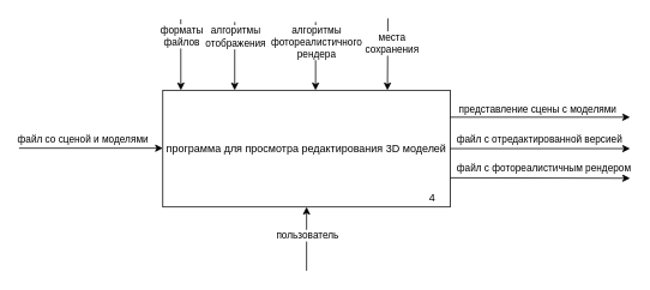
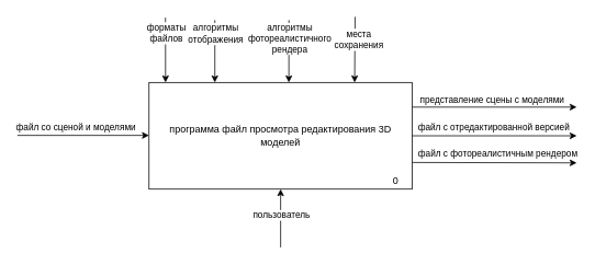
- <mxCell id="2" value="программа для просмотра редактирования 3D моделей" style="rounded=0;whiteSpace=wrap;html=1;fillColor=none;" parent="1" vertex="1"><mxGeometry x="180" y="100.04" width="320" height="130" as="geometry" /></mxCell>
+ <mxCell id="2" value="программа файл просмотра редактирования 3D моделей" style="rounded=0;whiteSpace=wrap;html=1;fillColor=none;" parent="1" vertex="1"><mxGeometry x="180" y="100.04" width="320" height="130" as="geometry" /></mxCell>
- <mxCell id="19" value="4" style="text;html=1;strokeColor=none;fillColor=none;align=center;verticalAlign=middle;whiteSpace=wrap;rounded=0;" parent="1" vertex="1"><mxGeometry x="460" y="210.04" width="40" height="20" as="geometry" /></mxCell>
+ <mxCell id="19" value="0" style="text;html=1;strokeColor=none;fillColor=none;align=center;verticalAlign=middle;whiteSpace=wrap;rounded=0;" parent="1" vertex="1"><mxGeometry x="460" y="210.04" width="40" height="20" as="geometry" /></mxCell>
